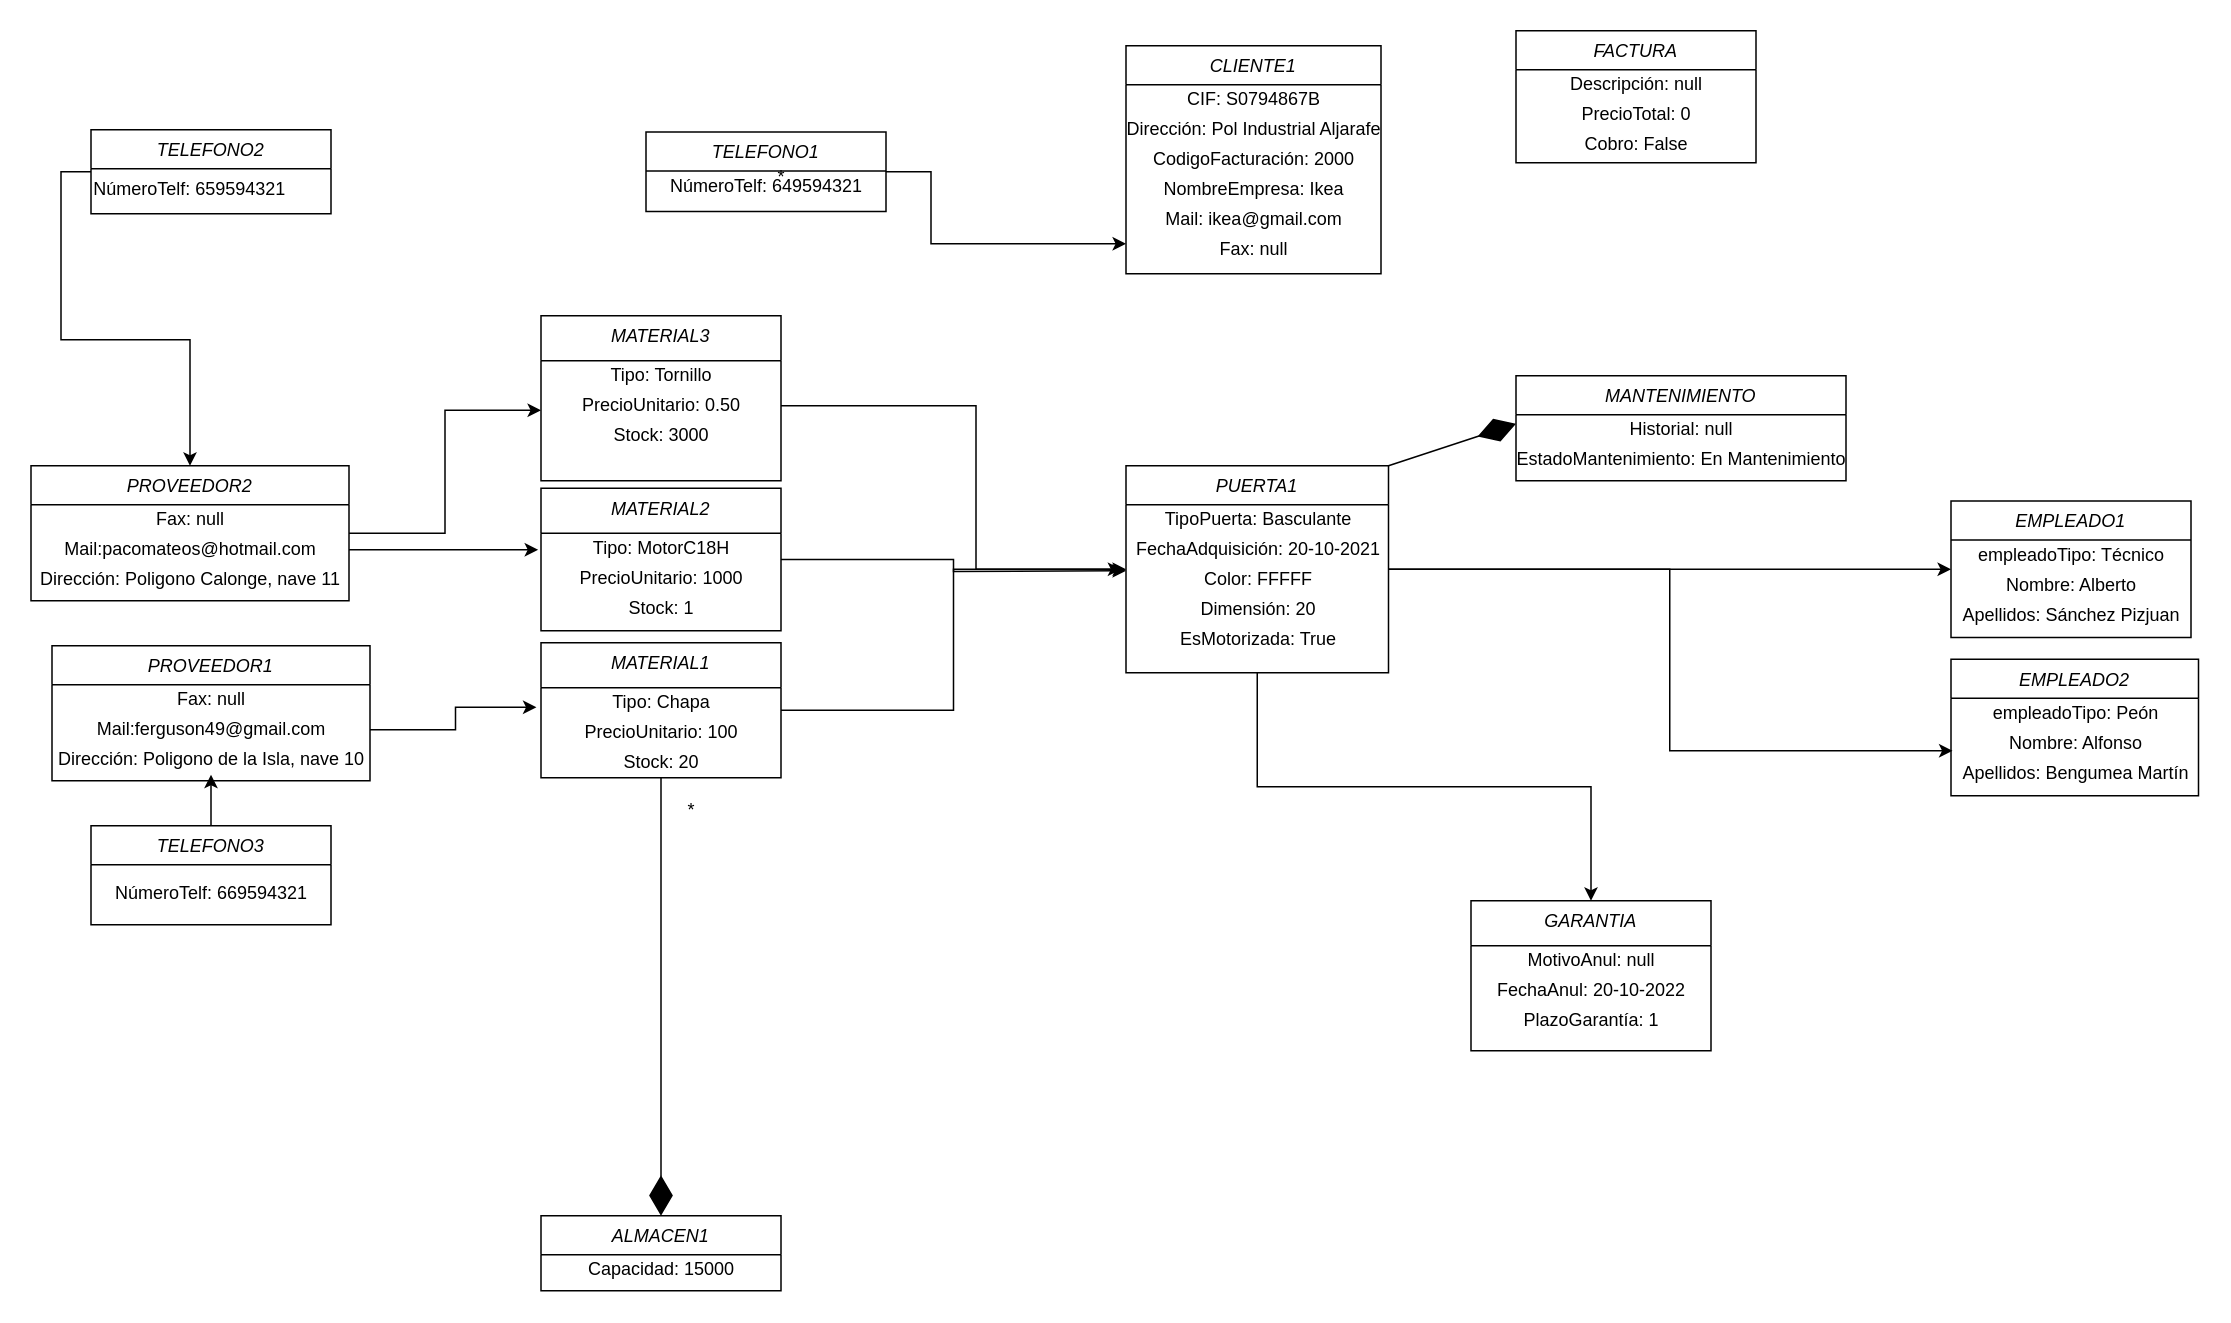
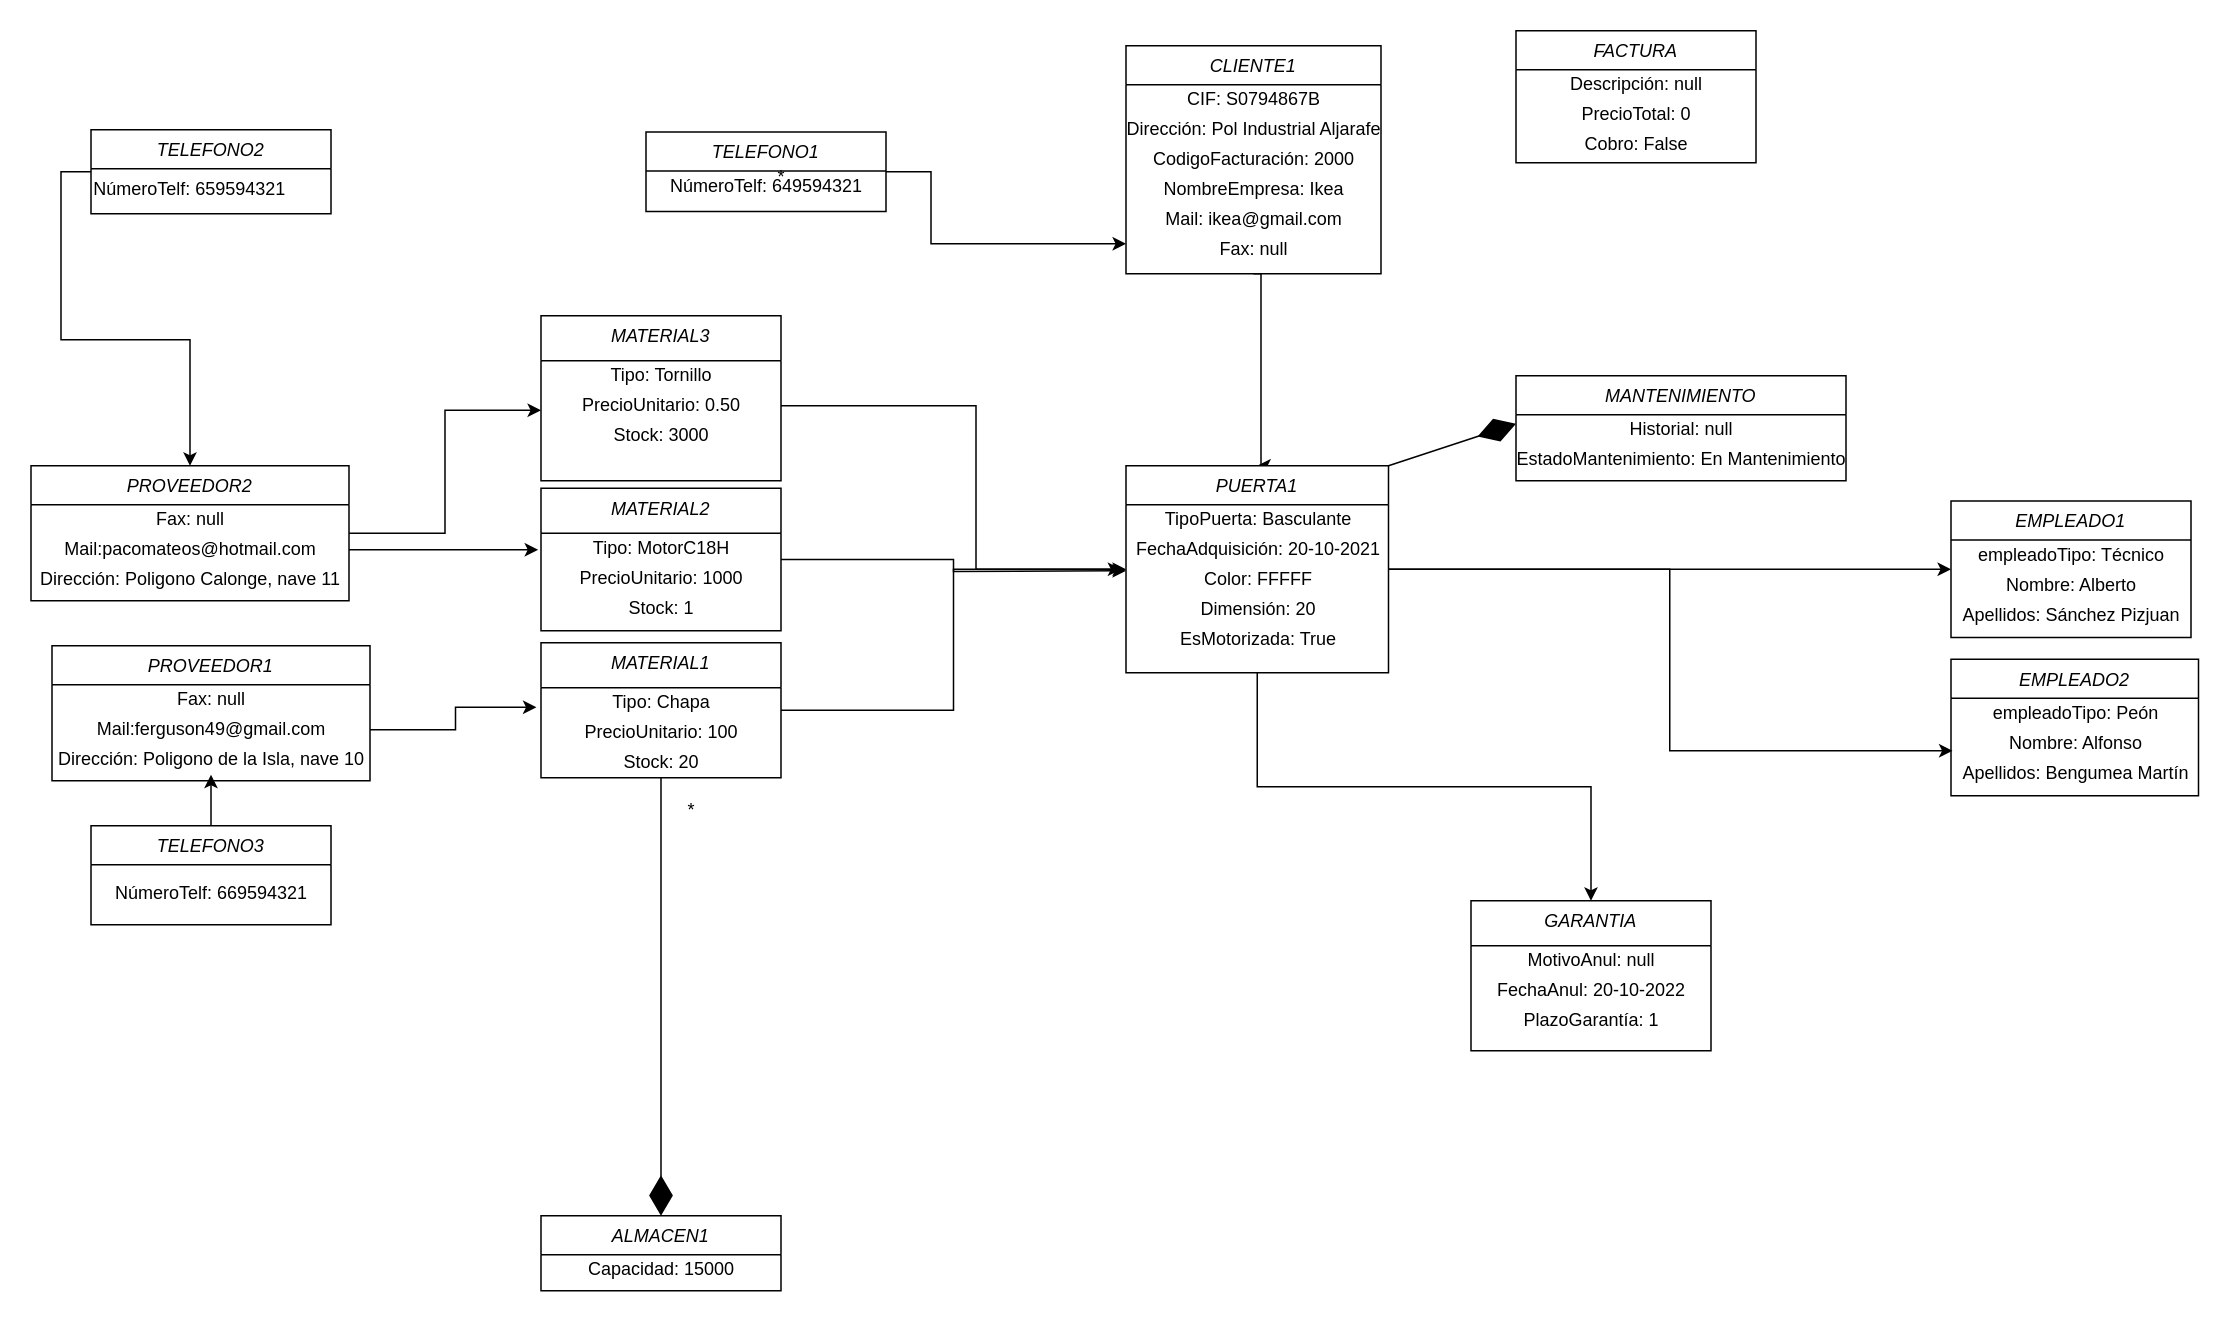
+ <mxCell id="2" style="edgeStyle=orthogonalEdgeStyle;rounded=0;orthogonalLoop=1;jettySize=auto;html=1;exitX=0.5;exitY=1;exitDx=0;exitDy=0;entryX=0.5;entryY=0;entryDx=0;entryDy=0;" parent="1" source="3" target="13" edge="1"><mxGeometry relative="1" as="geometry"><Array as="points"><mxPoint x="840" y="182" /><mxPoint x="840" y="310" /></Array></mxGeometry></mxCell>
